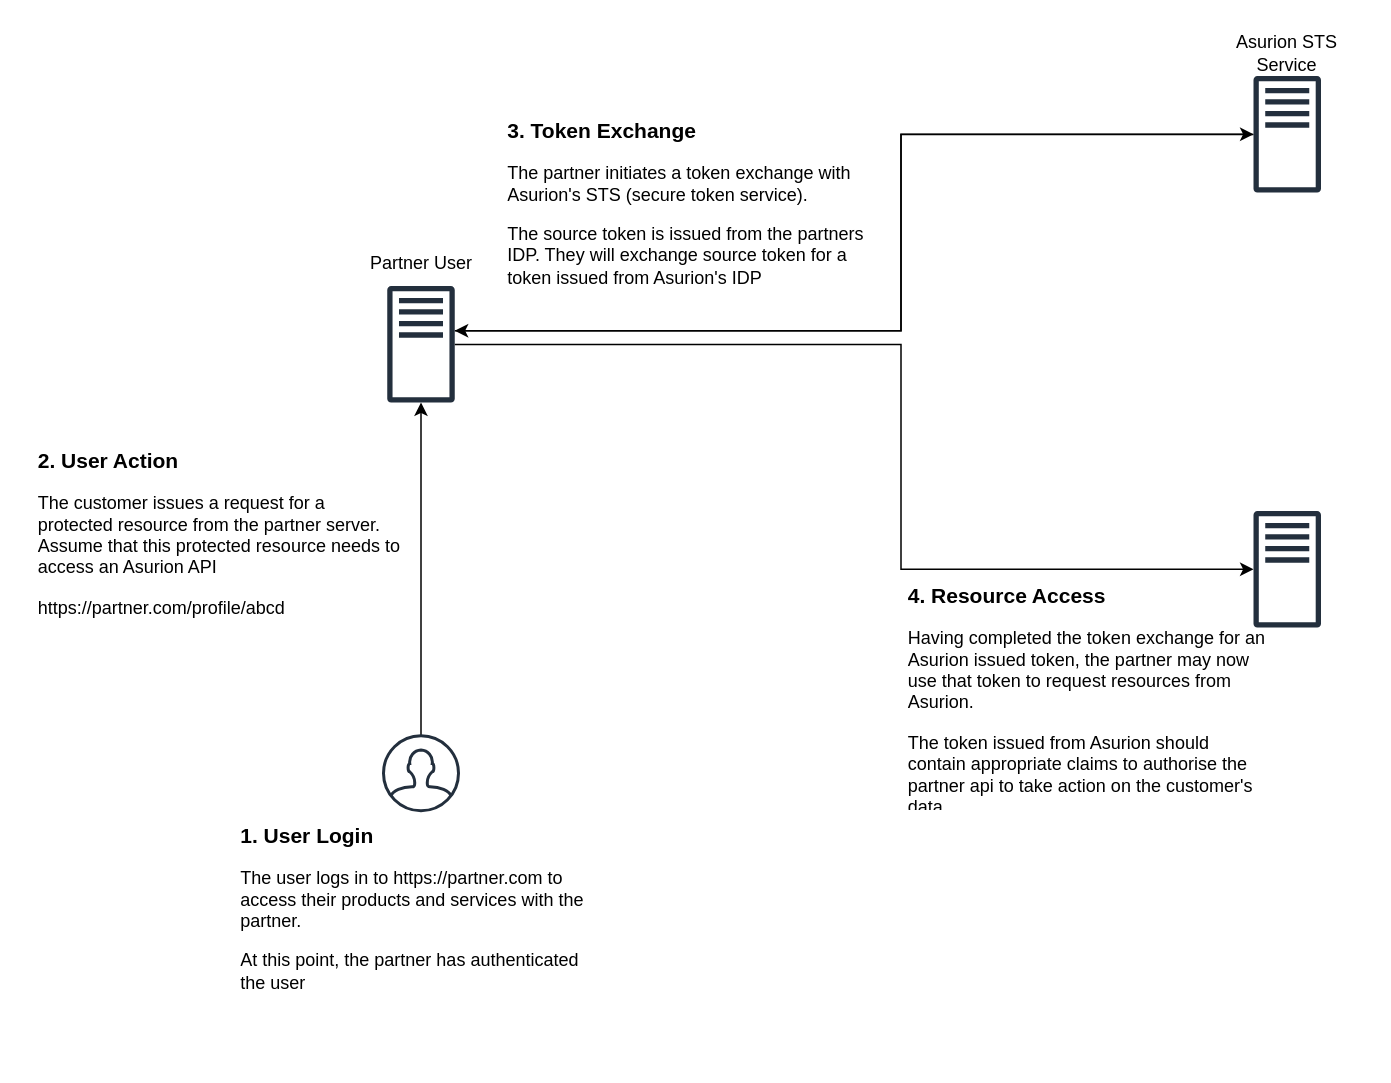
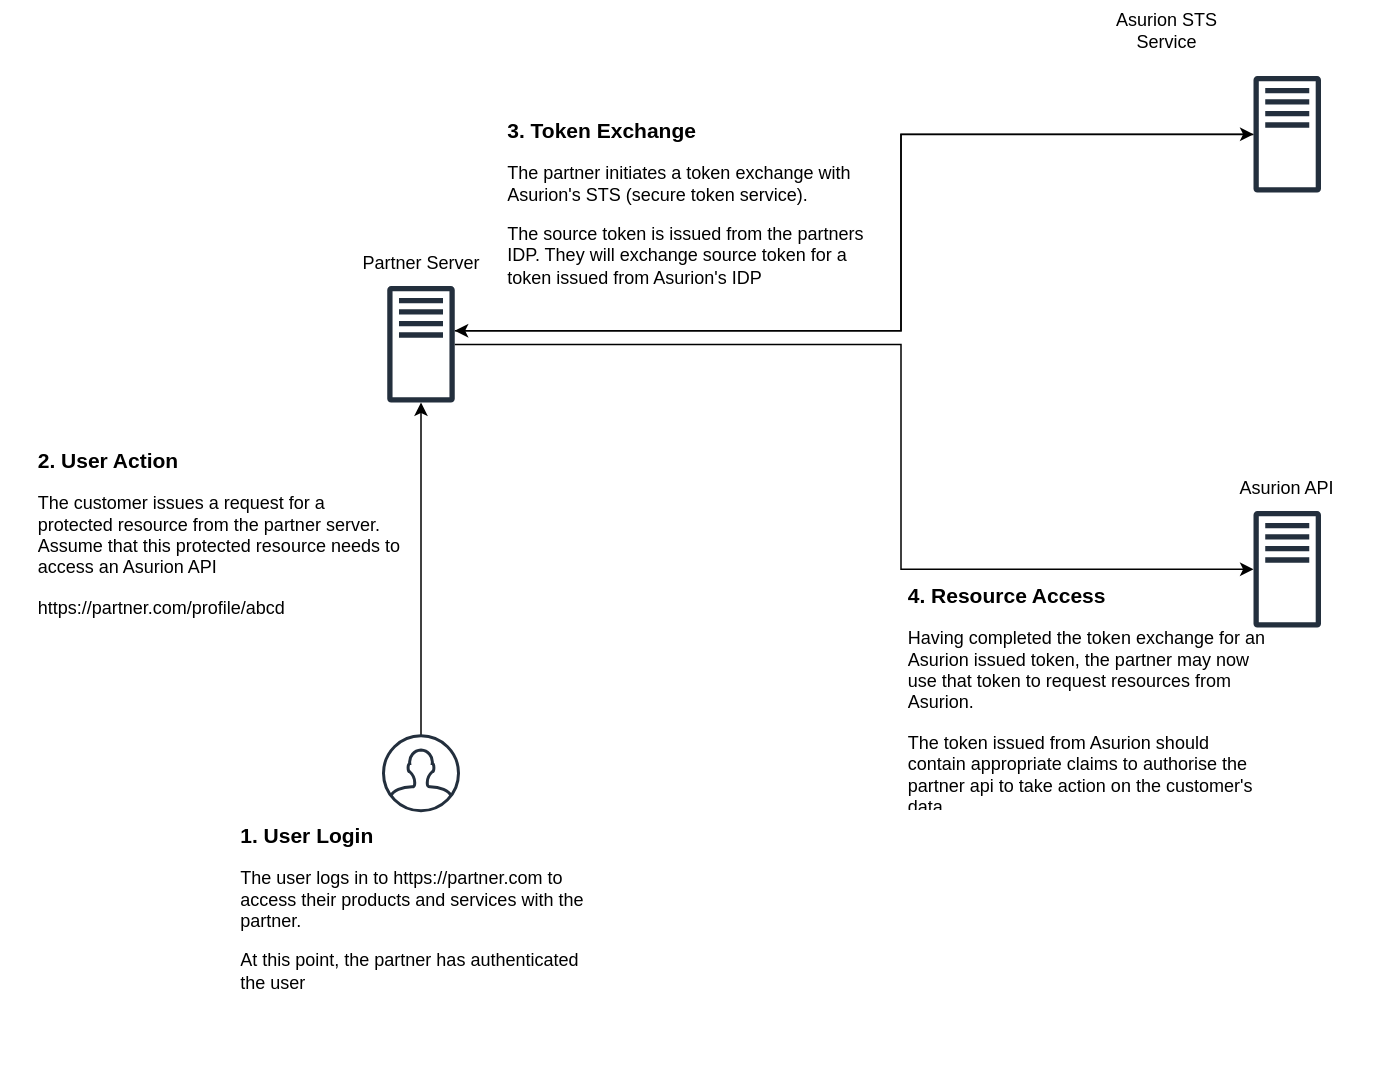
- <mxCell id="10" value="Asurion STS Service" style="text;html=1;strokeColor=none;fillColor=none;align=center;verticalAlign=middle;whiteSpace=wrap;rounded=0;" vertex="1" parent="1"><mxGeometry x="810" y="20" width="95" height="30" as="geometry" /></mxCell>
+ <mxCell id="10" value="Asurion STS Service" style="text;html=1;strokeColor=none;fillColor=none;align=center;verticalAlign=middle;whiteSpace=wrap;rounded=0;" vertex="1" parent="1"><mxGeometry x="730" y="5" width="95" height="30" as="geometry" /></mxCell>
- <mxCell id="7" value="Partner User" style="text;html=1;strokeColor=none;fillColor=none;align=center;verticalAlign=middle;whiteSpace=wrap;rounded=0;" vertex="1" parent="1"><mxGeometry x="232.5" y="160" width="95" height="30" as="geometry" /></mxCell>
+ <mxCell id="7" value="Partner Server" style="text;html=1;strokeColor=none;fillColor=none;align=center;verticalAlign=middle;whiteSpace=wrap;rounded=0;" vertex="1" parent="1"><mxGeometry x="232.5" y="160" width="95" height="30" as="geometry" /></mxCell>
+ <mxCell id="13" value="Asurion API" style="text;html=1;strokeColor=none;fillColor=none;align=center;verticalAlign=middle;whiteSpace=wrap;rounded=0;" vertex="1" parent="1"><mxGeometry x="810" y="310" width="95" height="30" as="geometry" /></mxCell>
